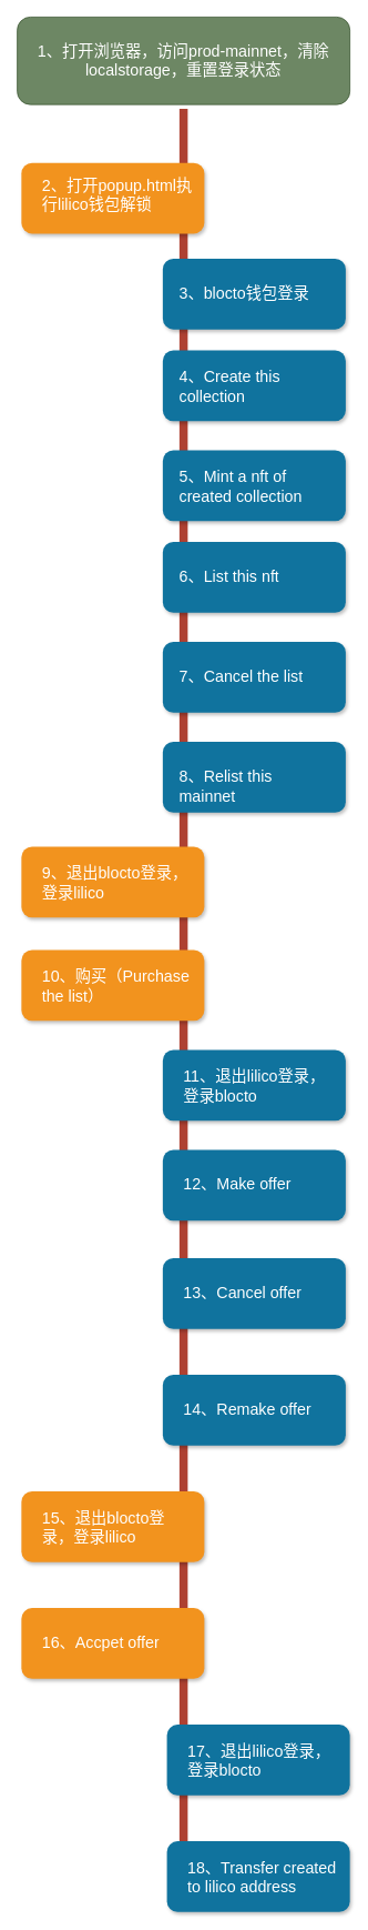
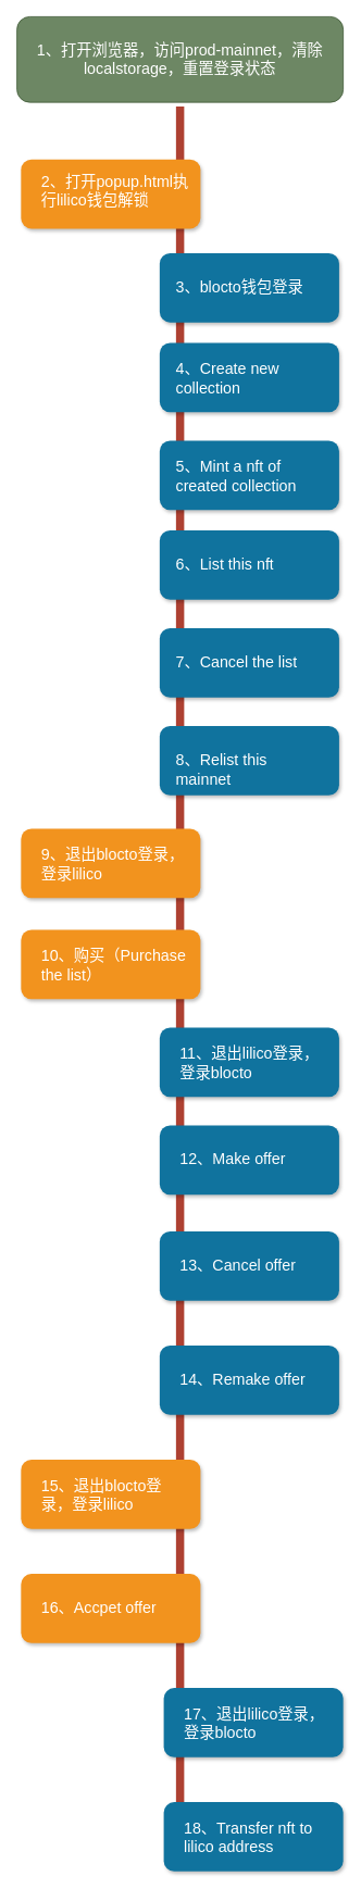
- <mxCell id="10" value="&lt;h1&gt;&lt;span style=&quot;font-weight: normal;&quot;&gt;&lt;font style=&quot;font-size: 19px;&quot;&gt;4、Create this collection&lt;/font&gt;&lt;/span&gt;&lt;/h1&gt;" style="text;html=1;spacing=5;spacingTop=-20;whiteSpace=wrap;overflow=hidden;strokeColor=none;strokeWidth=4;fillColor=none;gradientColor=#007FFF;fontSize=9;fontColor=#FFFFFF;align=left;" vertex="1" parent="1"><mxGeometry x="210" y="440" width="190" height="66" as="geometry" /></mxCell>
+ <mxCell id="10" value="&lt;h1&gt;&lt;span style=&quot;font-weight: normal;&quot;&gt;&lt;font style=&quot;font-size: 19px;&quot;&gt;4、Create new collection&lt;/font&gt;&lt;/span&gt;&lt;/h1&gt;" style="text;html=1;spacing=5;spacingTop=-20;whiteSpace=wrap;overflow=hidden;strokeColor=none;strokeWidth=4;fillColor=none;gradientColor=#007FFF;fontSize=9;fontColor=#FFFFFF;align=left;" vertex="1" parent="1"><mxGeometry x="210" y="440" width="190" height="66" as="geometry" /></mxCell>
- <mxCell id="38" value="&lt;h1&gt;&lt;span style=&quot;font-size: 19px; font-weight: 400;&quot;&gt;18、Transfer created to lilico address&lt;/span&gt;&lt;/h1&gt;" style="text;html=1;spacing=5;spacingTop=-20;whiteSpace=wrap;overflow=hidden;strokeColor=none;strokeWidth=4;fillColor=none;gradientColor=#007FFF;fontSize=9;fontColor=#FFFFFF;align=left;" vertex="1" parent="1"><mxGeometry x="220" y="2230" width="190" height="56" as="geometry" /></mxCell>
+ <mxCell id="38" value="&lt;h1&gt;&lt;span style=&quot;font-size: 19px; font-weight: 400;&quot;&gt;18、Transfer nft to lilico address&lt;/span&gt;&lt;/h1&gt;" style="text;html=1;spacing=5;spacingTop=-20;whiteSpace=wrap;overflow=hidden;strokeColor=none;strokeWidth=4;fillColor=none;gradientColor=#007FFF;fontSize=9;fontColor=#FFFFFF;align=left;" vertex="1" parent="1"><mxGeometry x="220" y="2230" width="190" height="56" as="geometry" /></mxCell>
